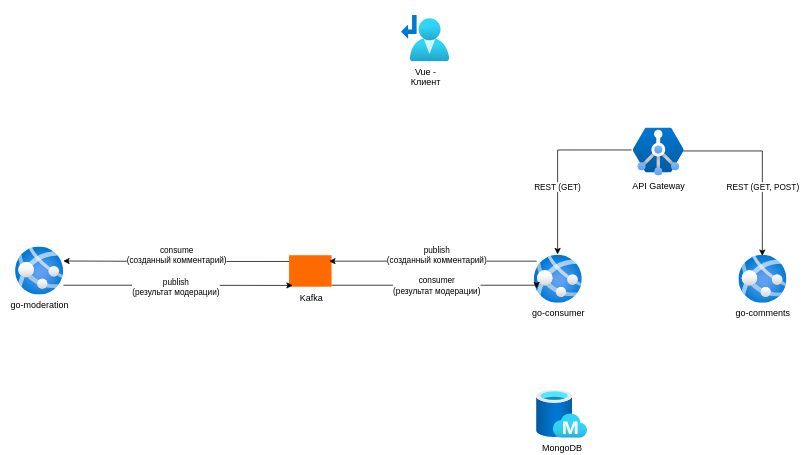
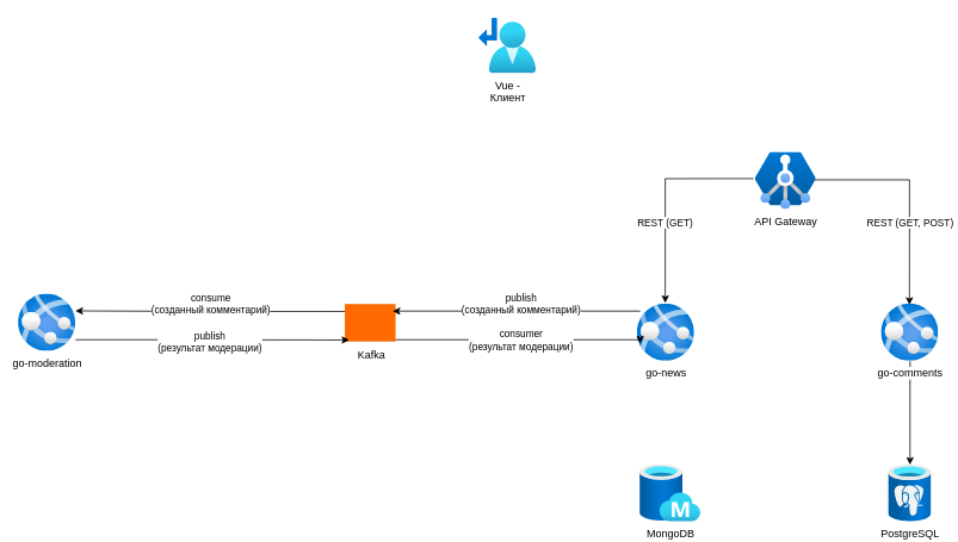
- <mxCell id="6" value="go-consumer" style="image;aspect=fixed;html=1;points=[];align=center;fontSize=12;image=img/lib/azure2/containers/App_Services.svg;" parent="1" vertex="1"><mxGeometry x="712" y="340" width="64" height="64" as="geometry" /></mxCell>
+ <mxCell id="6" value="go-news" style="image;aspect=fixed;html=1;points=[];align=center;fontSize=12;image=img/lib/azure2/containers/App_Services.svg;" parent="1" vertex="1"><mxGeometry x="712" y="340" width="64" height="64" as="geometry" /></mxCell>
+ <mxCell id="7" style="edgeStyle=orthogonalEdgeStyle;rounded=0;orthogonalLoop=1;jettySize=auto;html=1;" edge="1" parent="1" source="8" target="11"><mxGeometry relative="1" as="geometry" /></mxCell>
+ <mxCell id="11" value="PostgreSQL" style="image;aspect=fixed;html=1;points=[];align=center;fontSize=12;image=img/lib/azure2/databases/Azure_Database_PostgreSQL_Server.svg;" parent="1" vertex="1"><mxGeometry x="993" y="520" width="48" height="64" as="geometry" /></mxCell>
